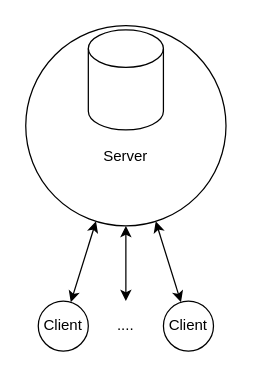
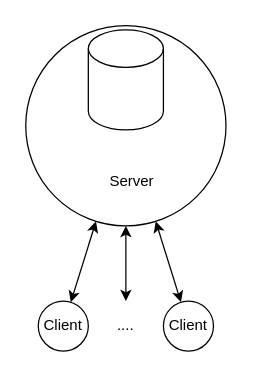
- <mxCell id="5" value="Server" style="text;html=1;align=center;verticalAlign=middle;whiteSpace=wrap;rounded=0;" vertex="1" parent="1"><mxGeometry x="70" y="110" width="60" height="30" as="geometry" /></mxCell>
+ <mxCell id="5" value="Server" style="text;html=1;align=center;verticalAlign=middle;whiteSpace=wrap;rounded=0;" vertex="1" parent="1"><mxGeometry x="75" y="130" width="60" height="30" as="geometry" /></mxCell>
